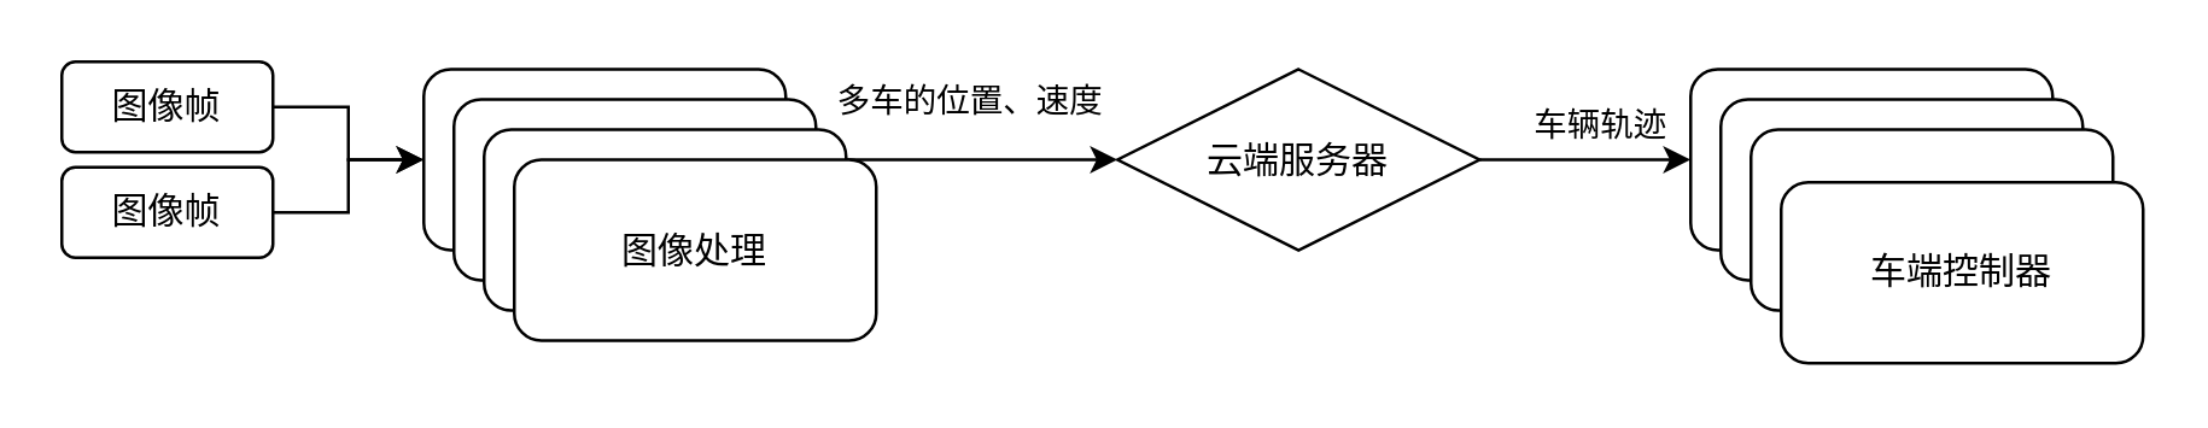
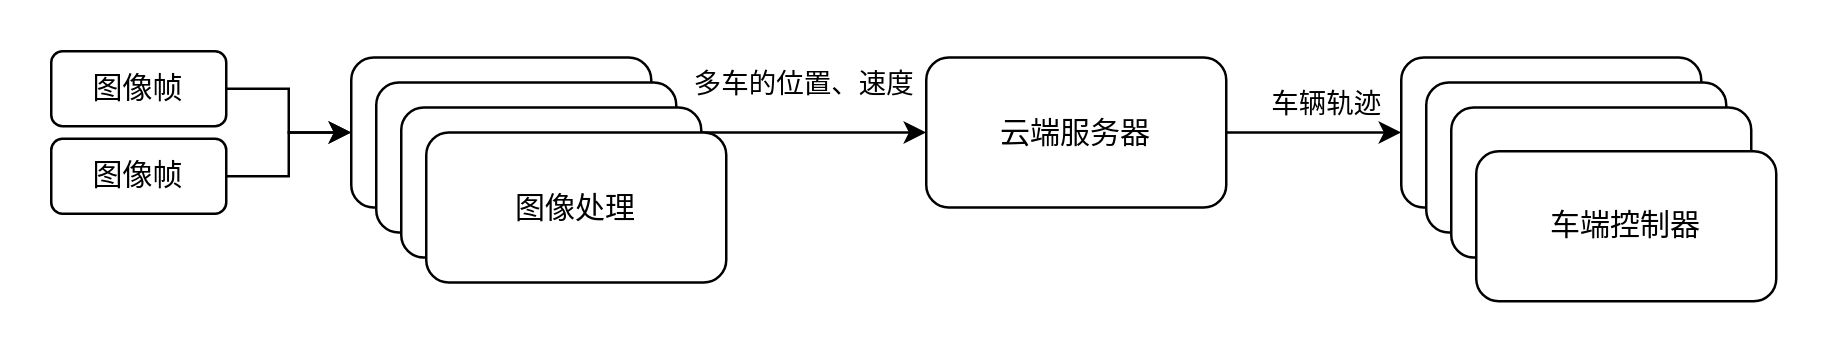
- <mxCell id="10" value="&lt;span style=&quot;&quot;&gt;云端服务器&lt;/span&gt;" style="rhombus;whiteSpace=wrap;html=1;" vertex="1" parent="1"><mxGeometry x="370" y="22.5" width="120" height="60" as="geometry" /></mxCell>
+ <mxCell id="10" value="&lt;span style=&quot;&quot;&gt;云端服务器&lt;/span&gt;" style="rounded=1;whiteSpace=wrap;html=1;" vertex="1" parent="1"><mxGeometry x="370" y="22.5" width="120" height="60" as="geometry" /></mxCell>
